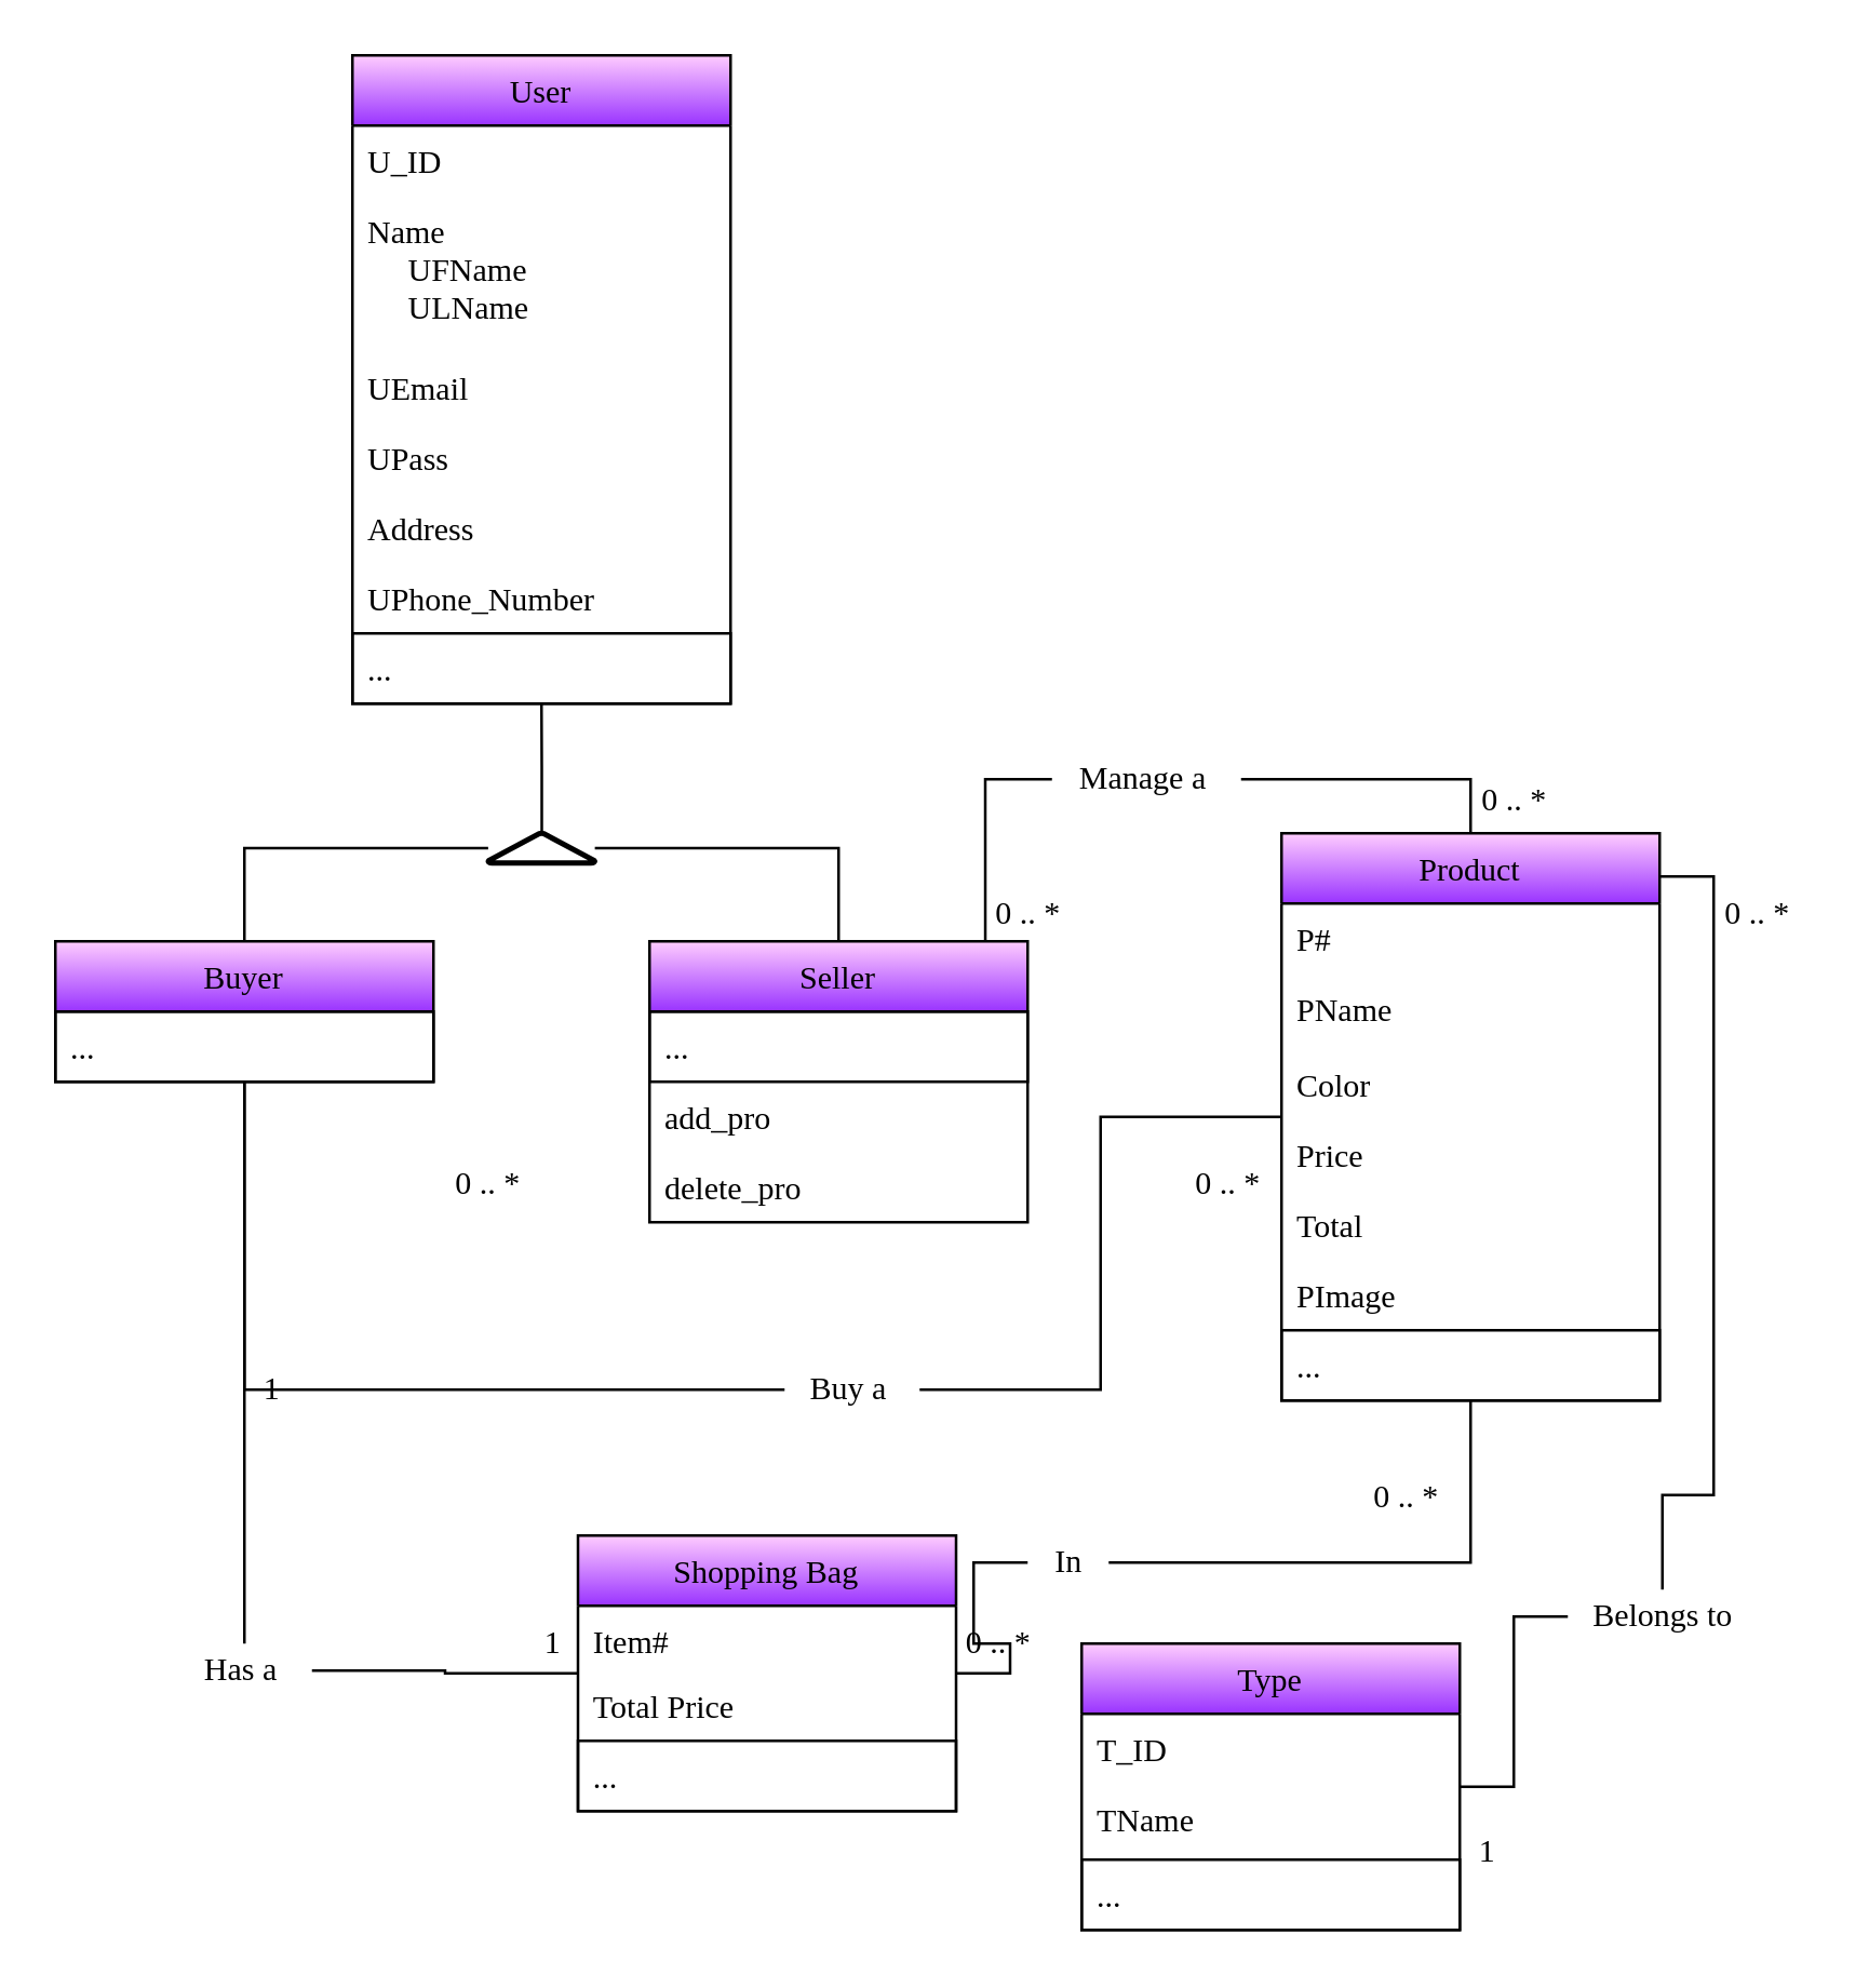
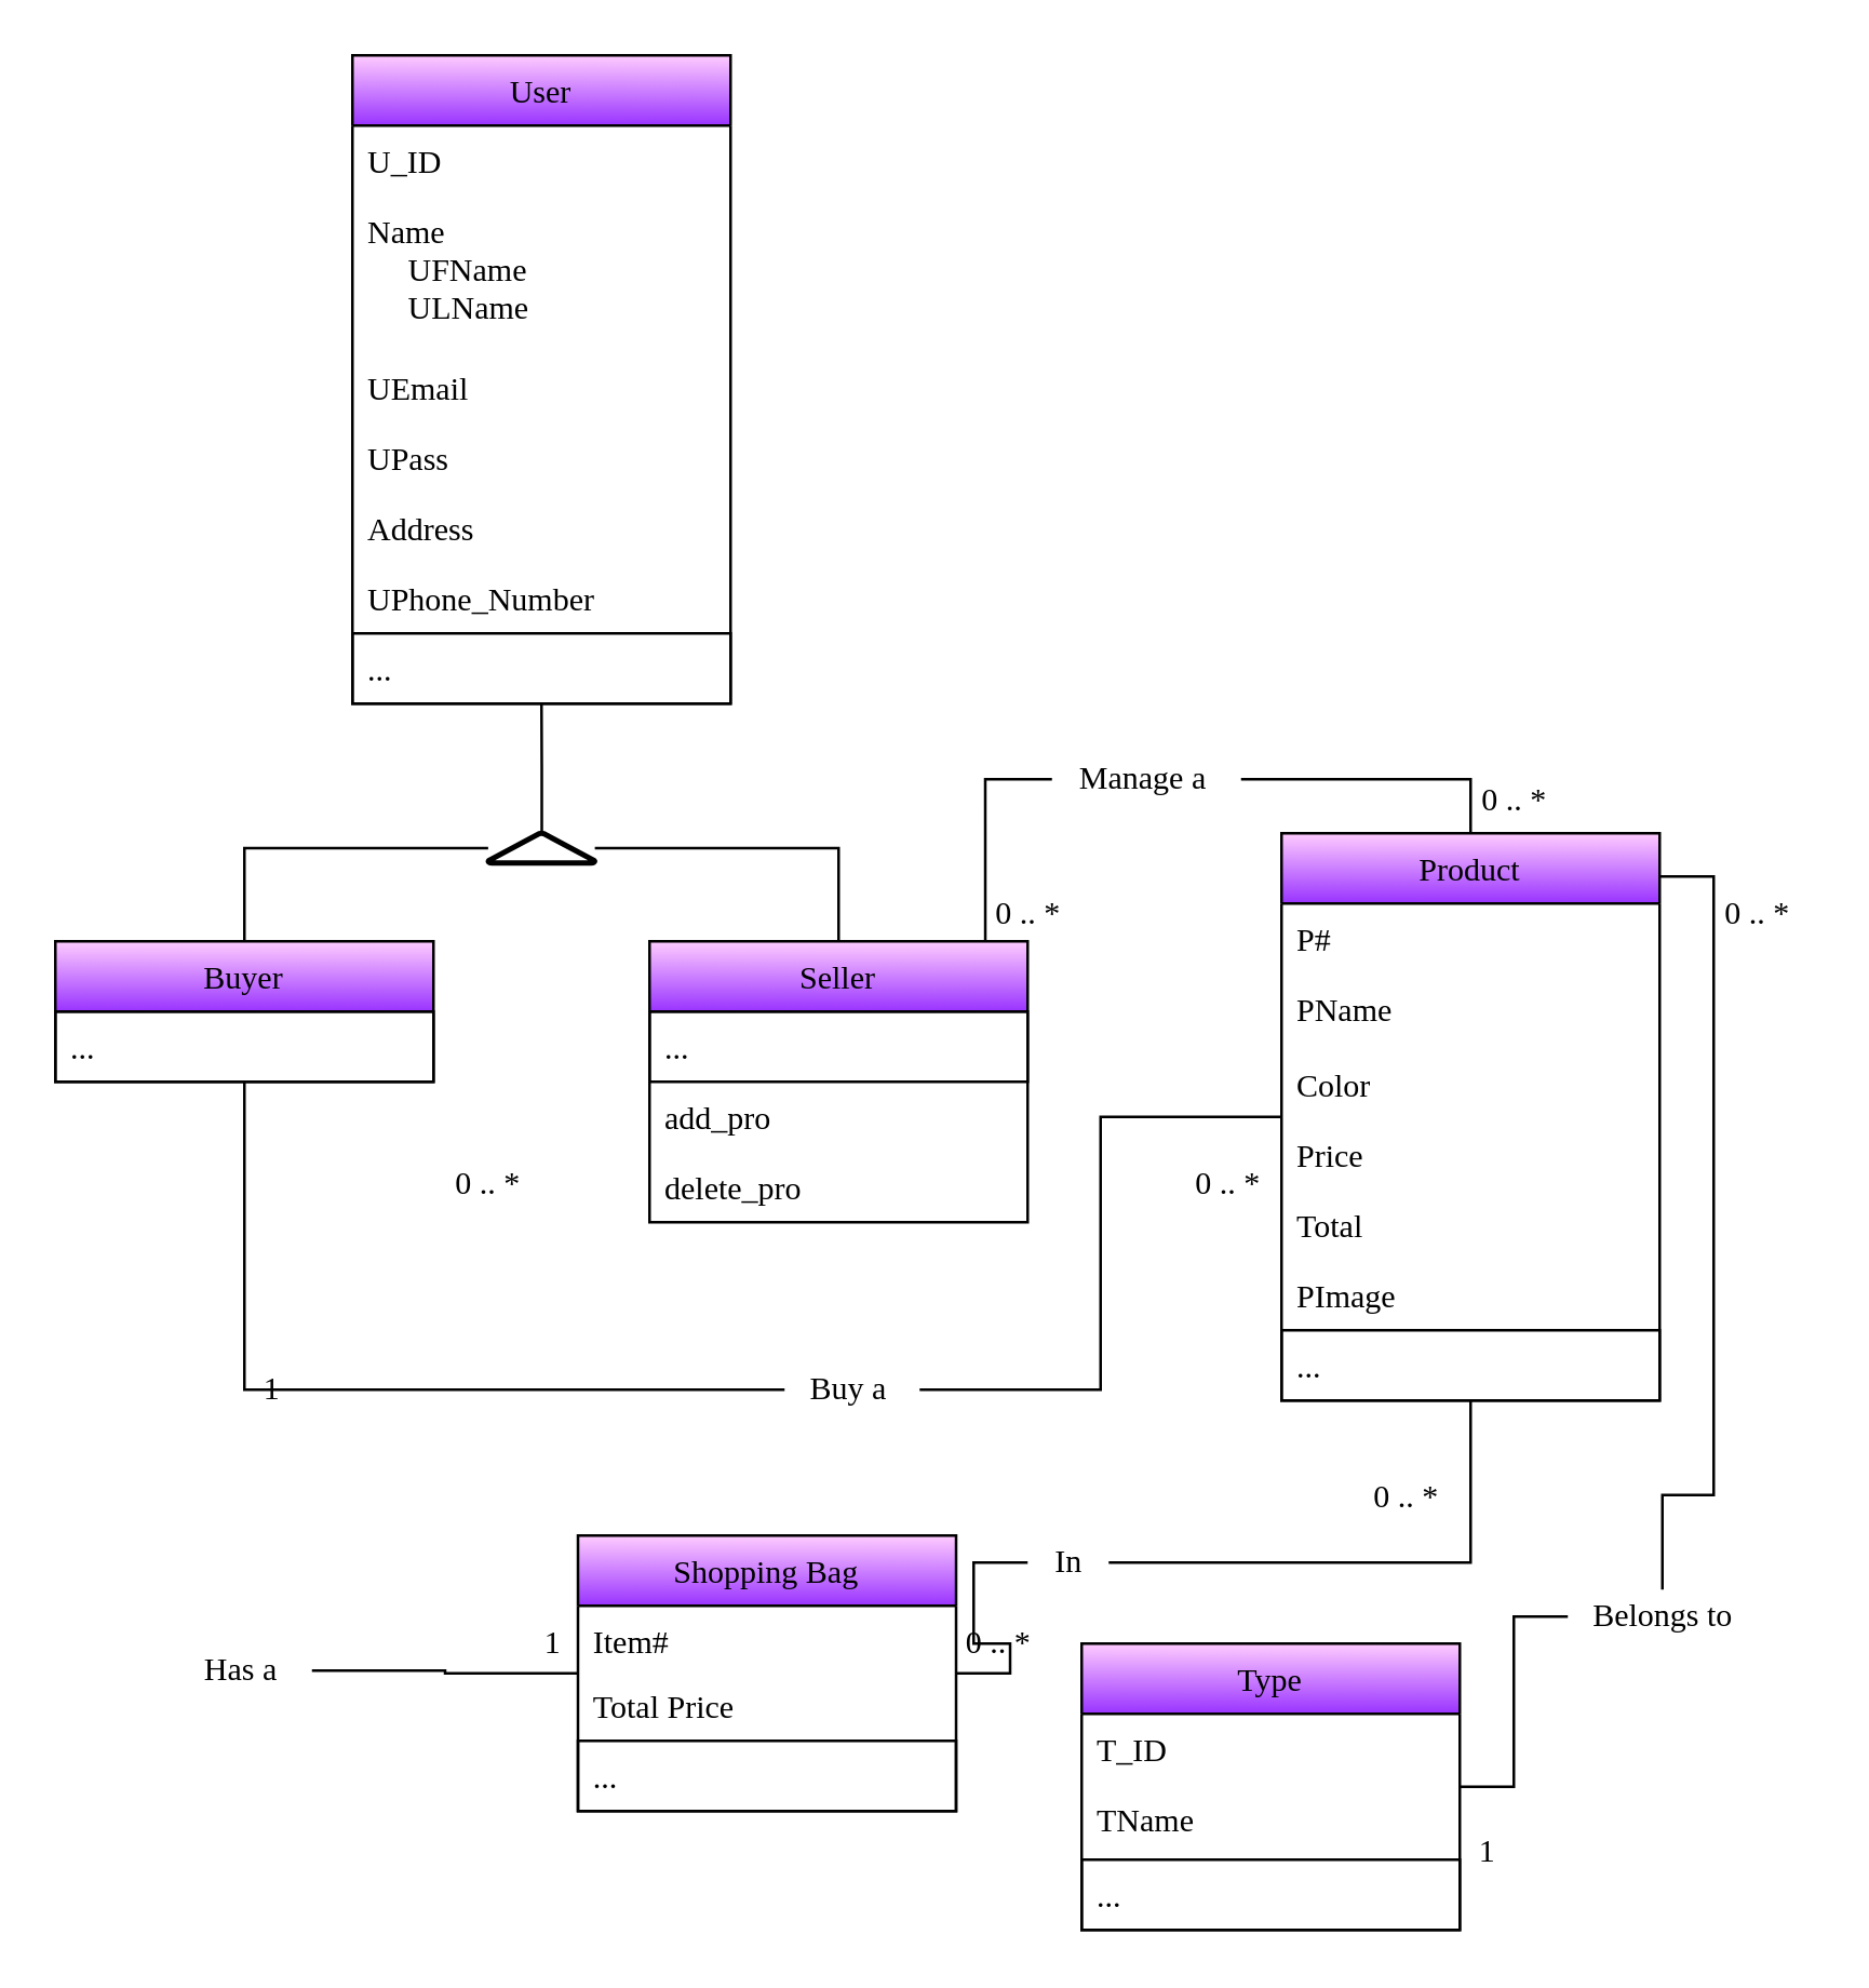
- <mxCell id="42" style="edgeStyle=orthogonalEdgeStyle;rounded=0;orthogonalLoop=1;jettySize=auto;html=1;fontFamily=Comic Sans MS;fontSize=12;fontColor=#000000;endArrow=none;endFill=0;" parent="1" source="44" target="10" edge="1"><mxGeometry relative="1" as="geometry" /></mxCell>
